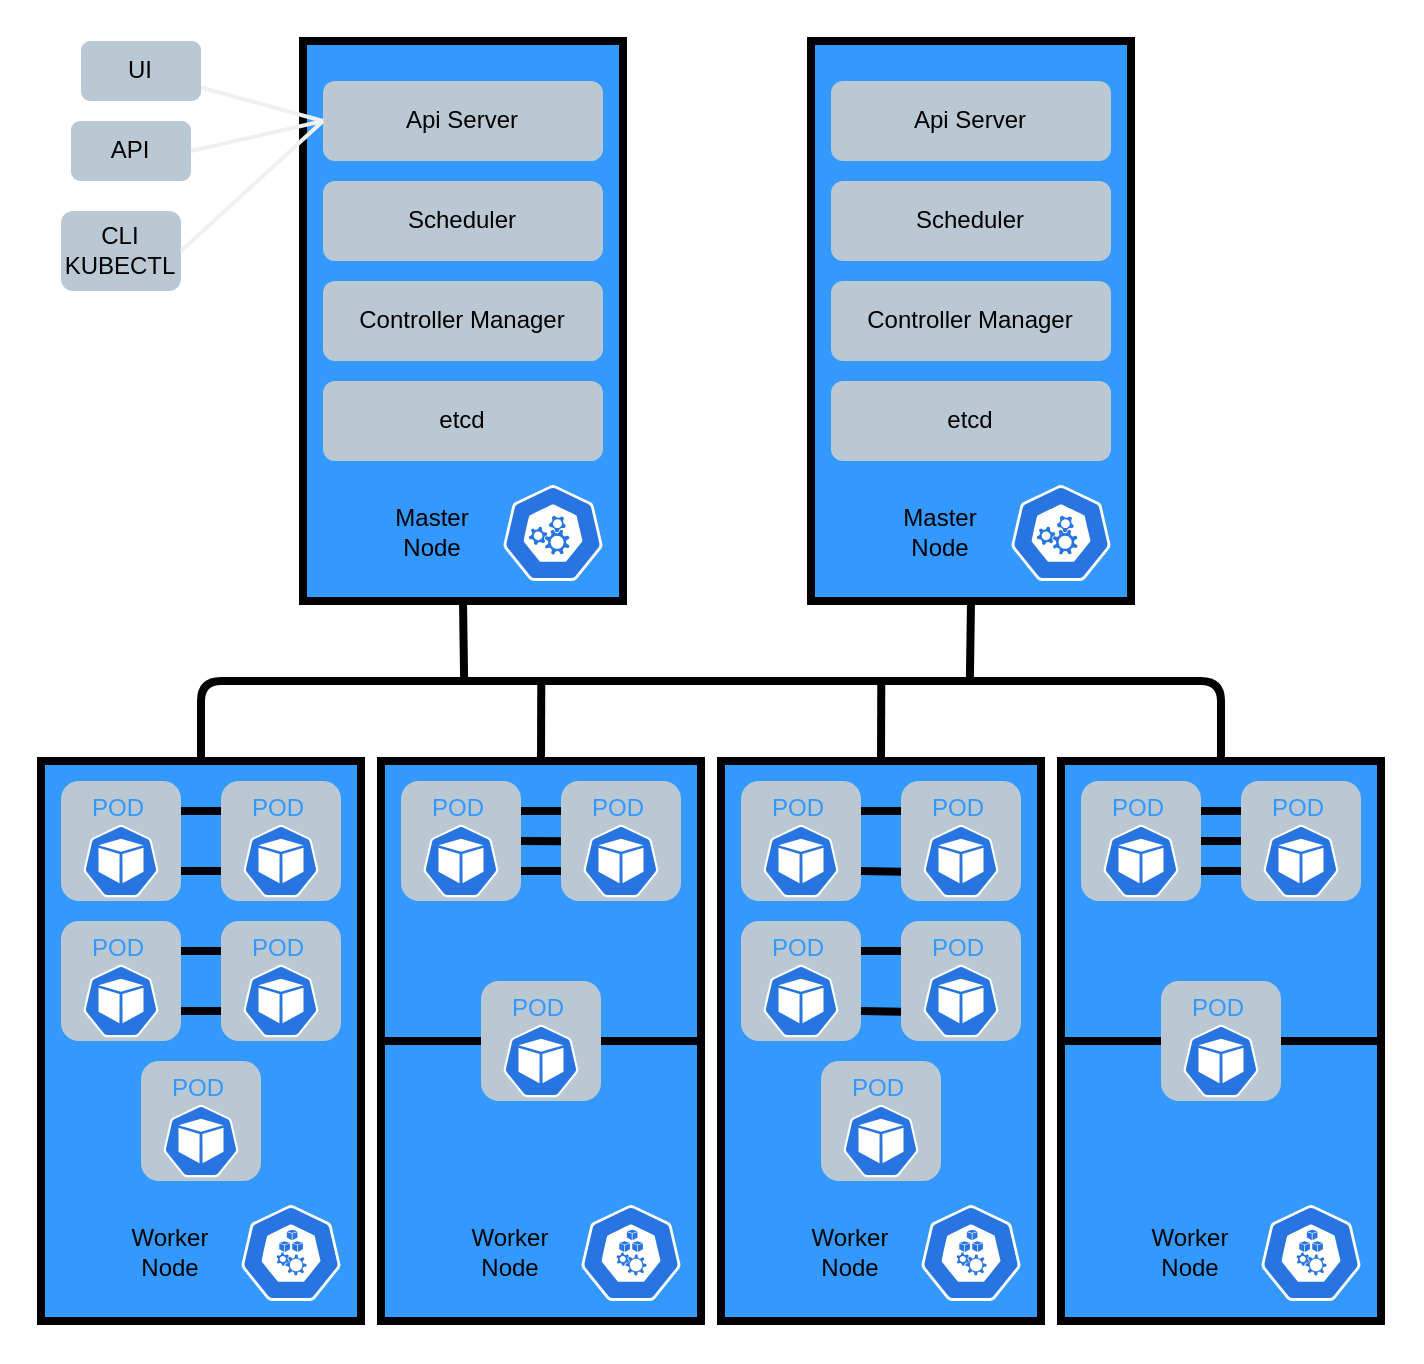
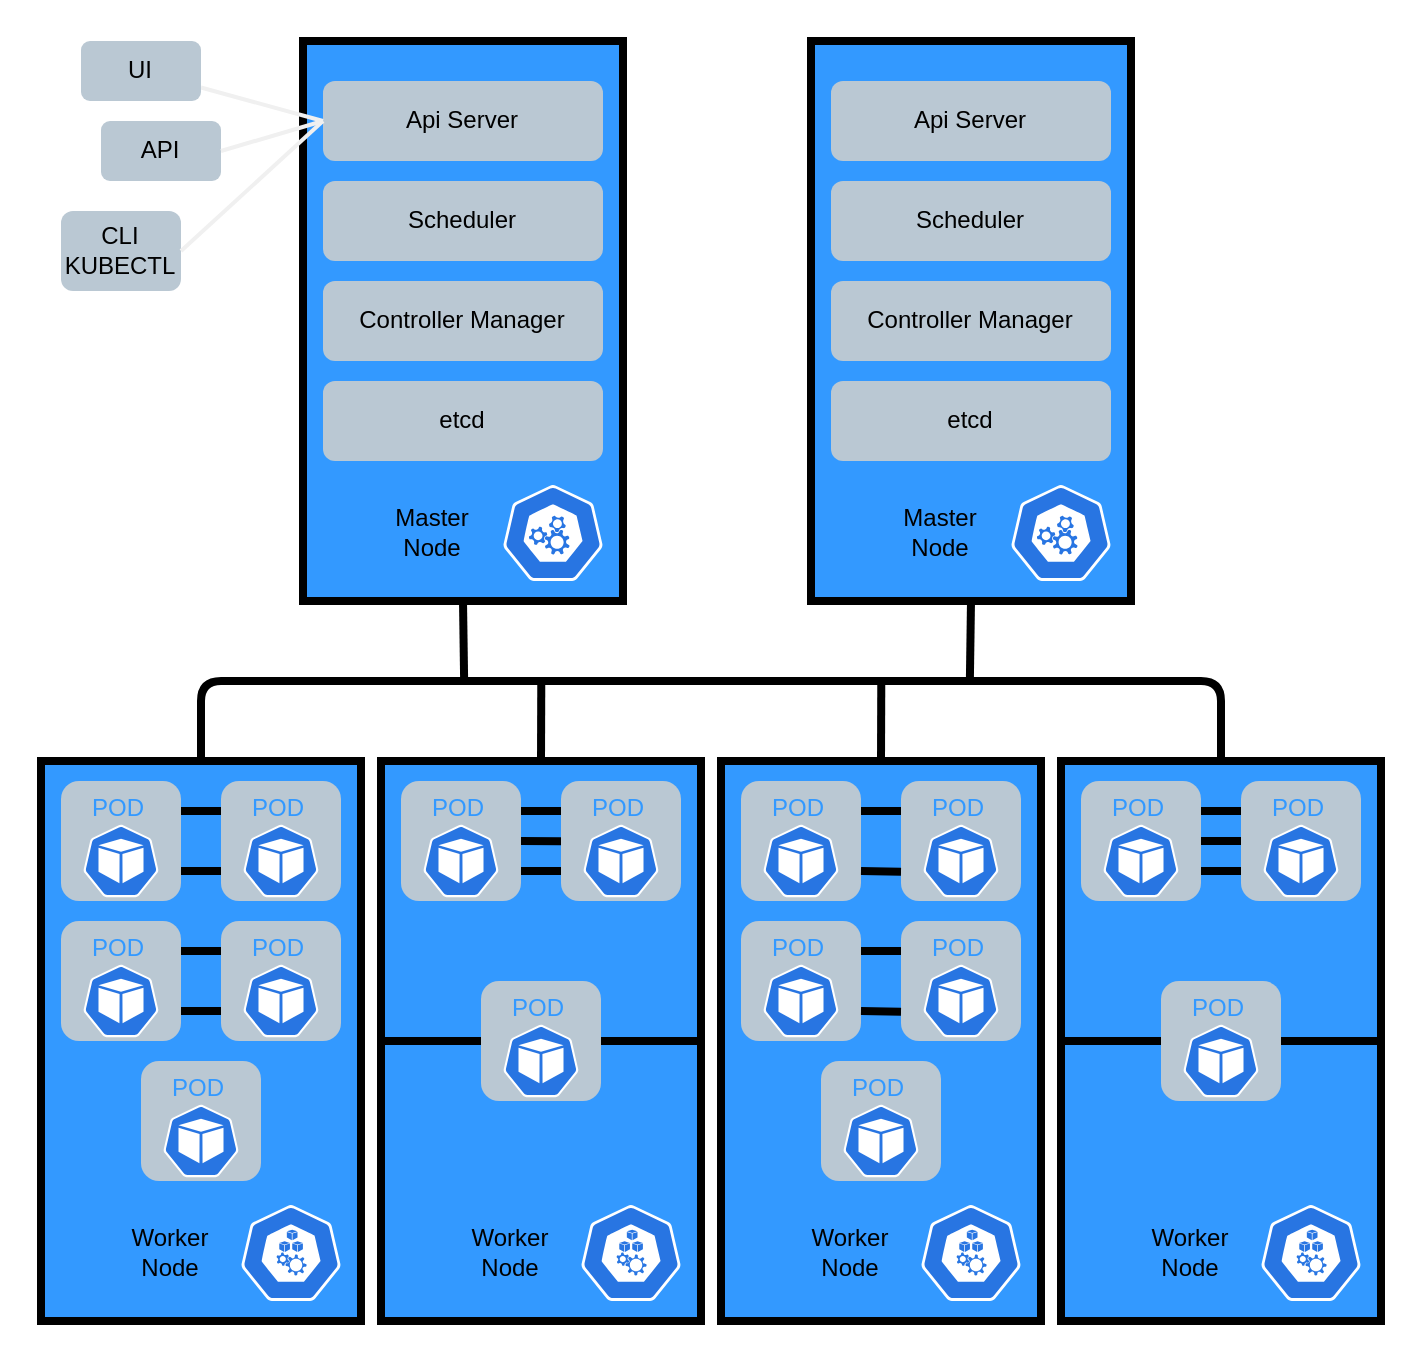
- <mxCell id="127" value="API" style="rounded=1;whiteSpace=wrap;html=1;labelBackgroundColor=none;fillStyle=auto;fillColor=#bac8d3;strokeWidth=4;strokeColor=none;align=center;" vertex="1" parent="1"><mxGeometry x="35" y="60" width="60" height="30" as="geometry" /></mxCell>
+ <mxCell id="127" value="API" style="rounded=1;whiteSpace=wrap;html=1;labelBackgroundColor=none;fillStyle=auto;fillColor=#bac8d3;strokeWidth=4;strokeColor=none;align=center;" vertex="1" parent="1"><mxGeometry x="50" y="60" width="60" height="30" as="geometry" /></mxCell>
